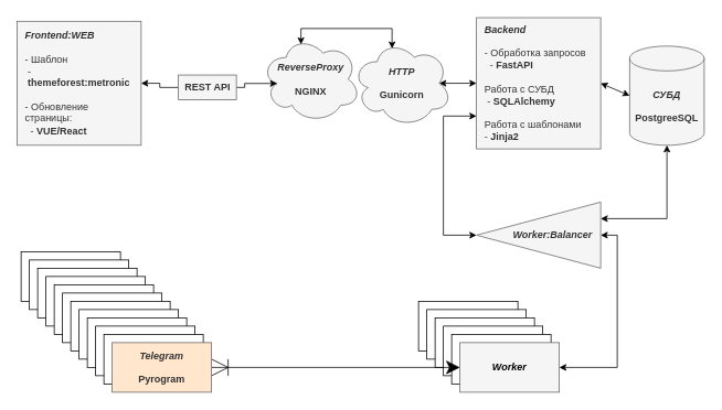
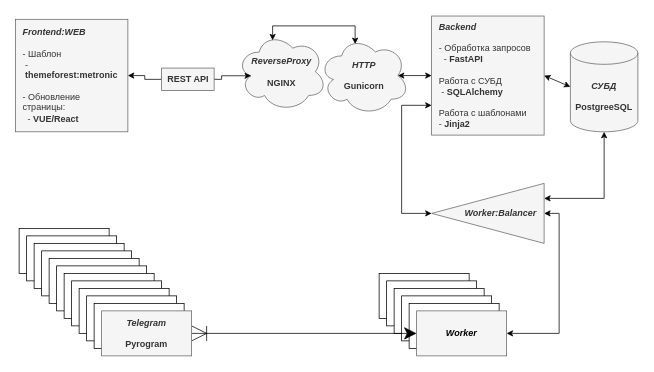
- <mxCell id="34" value="&lt;b&gt;&lt;i&gt;Telegram&lt;/i&gt;&lt;br&gt;&lt;br&gt;Pyrogram&lt;br&gt;&lt;/b&gt;" style="rounded=0;whiteSpace=wrap;html=1;fillColor=#ffe6cc;fontColor=#333333;strokeColor=#666666;" vertex="1" parent="1"><mxGeometry x="135" y="414" width="120" height="60" as="geometry" /></mxCell>
+ <mxCell id="34" value="&lt;b&gt;&lt;i&gt;Telegram&lt;/i&gt;&lt;br&gt;&lt;br&gt;Pyrogram&lt;br&gt;&lt;/b&gt;" style="rounded=0;whiteSpace=wrap;html=1;fillColor=#f5f5f5;fontColor=#333333;strokeColor=#666666;" vertex="1" parent="1"><mxGeometry x="135" y="414" width="120" height="60" as="geometry" /></mxCell>
